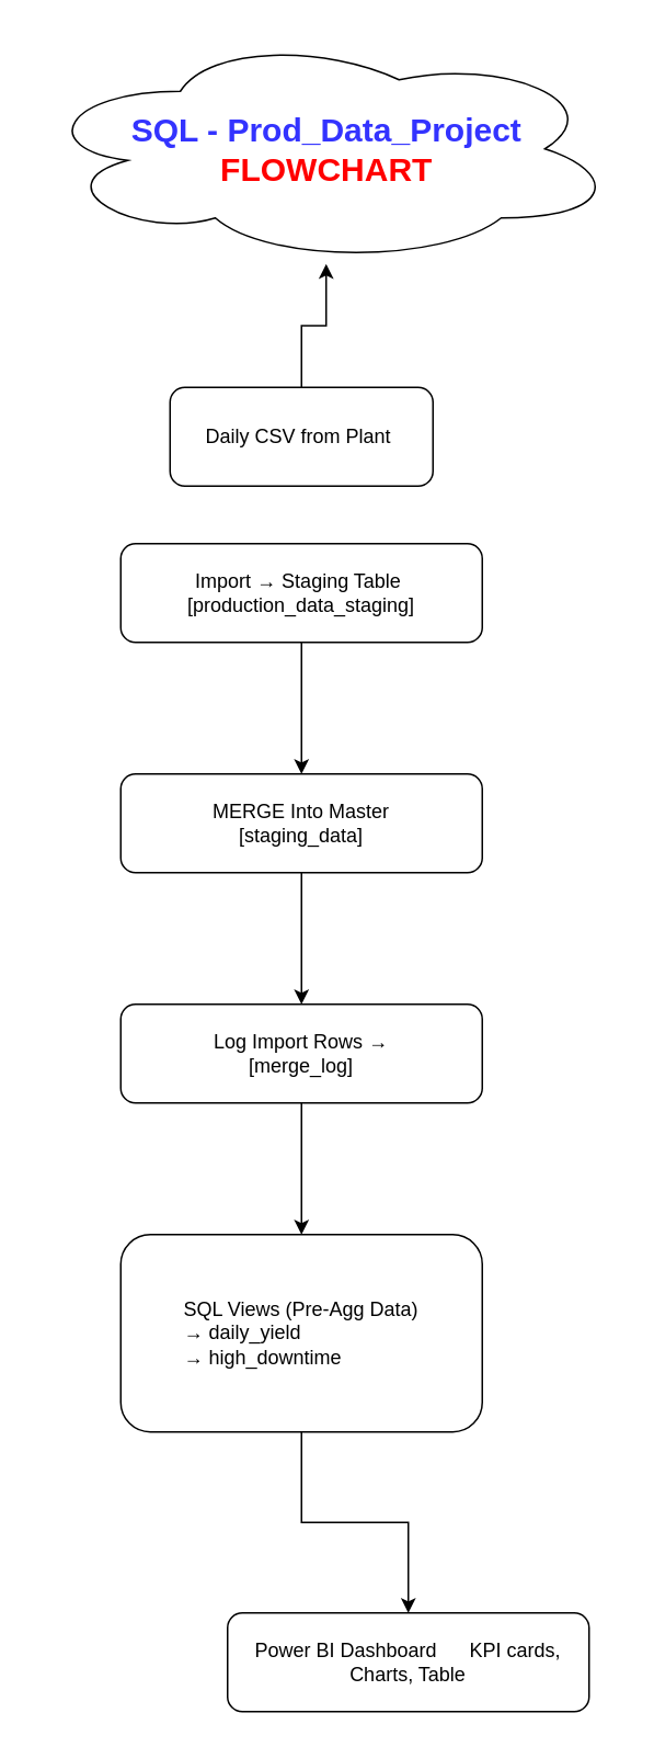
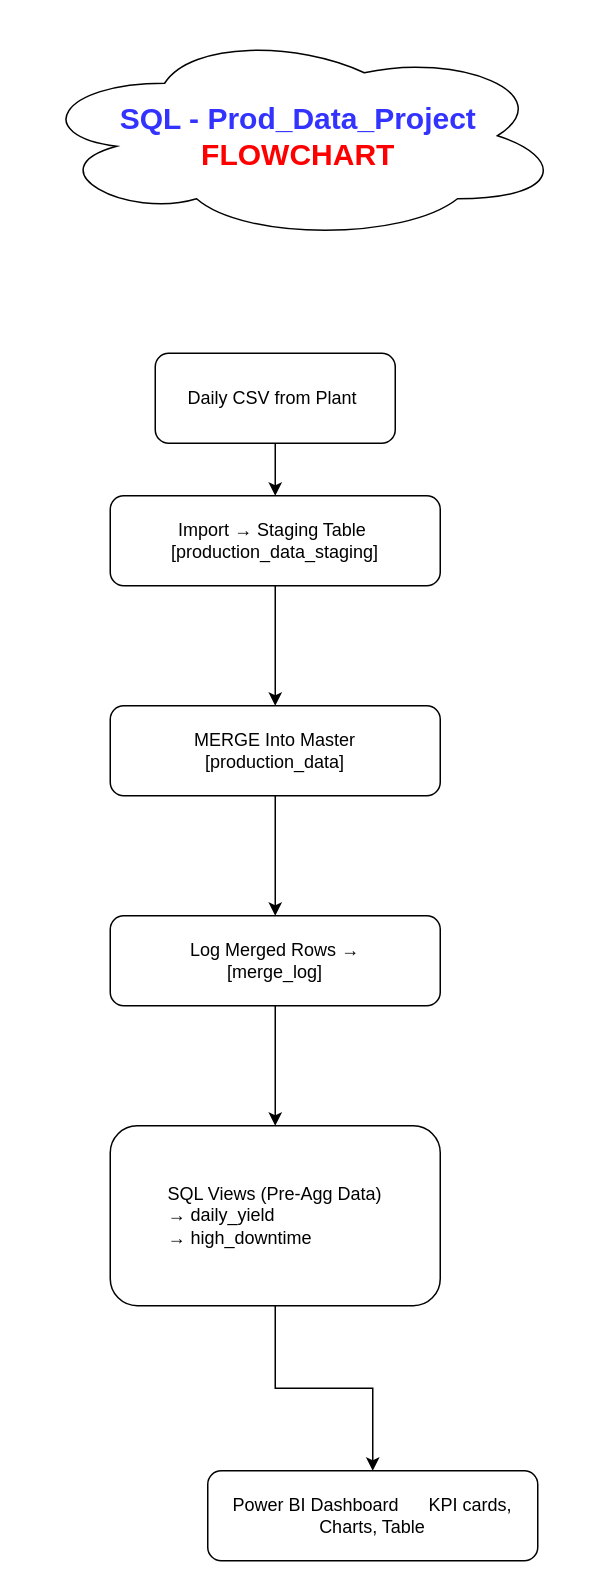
- <mxCell id="2" value="" style="edgeStyle=orthogonalEdgeStyle;rounded=0;orthogonalLoop=1;jettySize=auto;html=1;" edge="1" parent="1" source="3" target="13"><mxGeometry relative="1" as="geometry" /></mxCell>
+ <mxCell id="2" value="" style="edgeStyle=orthogonalEdgeStyle;rounded=0;orthogonalLoop=1;jettySize=auto;html=1;" edge="1" parent="1" source="3" target="5"><mxGeometry relative="1" as="geometry" /></mxCell>
- <mxCell id="7" value="&lt;div&gt;MERGE Into Master&lt;br&gt;&lt;span style=&quot;background-color: transparent; color: light-dark(rgb(0, 0, 0), rgb(255, 255, 255));&quot;&gt;[staging_data]&lt;/span&gt;&lt;/div&gt;" style="whiteSpace=wrap;html=1;rounded=1;" vertex="1" parent="1"><mxGeometry x="73" y="470" width="220" height="60" as="geometry" /></mxCell>
+ <mxCell id="7" value="&lt;div&gt;MERGE Into Master&lt;br&gt;&lt;span style=&quot;background-color: transparent; color: light-dark(rgb(0, 0, 0), rgb(255, 255, 255));&quot;&gt;[production_data]&lt;/span&gt;&lt;/div&gt;" style="whiteSpace=wrap;html=1;rounded=1;" vertex="1" parent="1"><mxGeometry x="73" y="470" width="220" height="60" as="geometry" /></mxCell>
- <mxCell id="9" value="&lt;div&gt;Log Import Rows →&lt;br&gt;&lt;span style=&quot;background-color: transparent; color: light-dark(rgb(0, 0, 0), rgb(255, 255, 255));&quot;&gt;[merge_log]&lt;/span&gt;&lt;/div&gt;" style="whiteSpace=wrap;html=1;rounded=1;" vertex="1" parent="1"><mxGeometry x="73" y="610" width="220" height="60" as="geometry" /></mxCell>
+ <mxCell id="9" value="&lt;div&gt;Log Merged Rows →&lt;br&gt;&lt;span style=&quot;background-color: transparent; color: light-dark(rgb(0, 0, 0), rgb(255, 255, 255));&quot;&gt;[merge_log]&lt;/span&gt;&lt;/div&gt;" style="whiteSpace=wrap;html=1;rounded=1;" vertex="1" parent="1"><mxGeometry x="73" y="610" width="220" height="60" as="geometry" /></mxCell>
